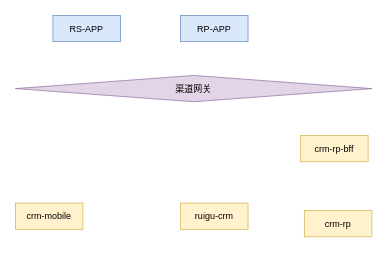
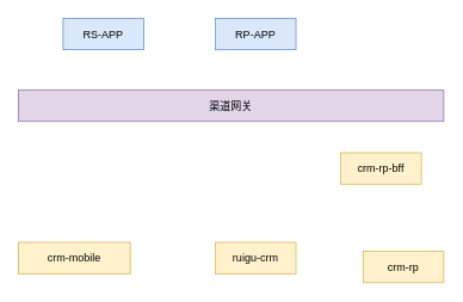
- <mxCell id="2" value="渠道网关" style="rhombus;whiteSpace=wrap;html=1;fillColor=#e1d5e7;strokeColor=#9673a6;" parent="1" vertex="1"><mxGeometry x="20" y="100" width="475" height="35" as="geometry" /></mxCell>
+ <mxCell id="2" value="渠道网关" style="rounded=0;whiteSpace=wrap;html=1;fillColor=#e1d5e7;strokeColor=#9673a6;" parent="1" vertex="1"><mxGeometry x="20" y="100" width="475" height="35" as="geometry" /></mxCell>
- <mxCell id="5" value="crm-rp-bff" style="rounded=0;whiteSpace=wrap;html=1;fillColor=#fff2cc;strokeColor=#d6b656;" vertex="1" parent="1"><mxGeometry x="400" y="180" width="90" height="35" as="geometry" /></mxCell>
+ <mxCell id="5" value="crm-rp-bff" style="rounded=0;whiteSpace=wrap;html=1;fillColor=#fff2cc;strokeColor=#d6b656;" vertex="1" parent="1"><mxGeometry x="380" y="170" width="90" height="35" as="geometry" /></mxCell>
- <mxCell id="6" value="crm-mobile" style="rounded=0;whiteSpace=wrap;html=1;fillColor=#fff2cc;strokeColor=#d6b656;" vertex="1" parent="1"><mxGeometry x="20" y="270" width="90" height="35" as="geometry" /></mxCell>
+ <mxCell id="6" value="crm-mobile" style="rounded=0;whiteSpace=wrap;html=1;fillColor=#fff2cc;strokeColor=#d6b656;" vertex="1" parent="1"><mxGeometry x="20" y="270" width="125" height="35" as="geometry" /></mxCell>
